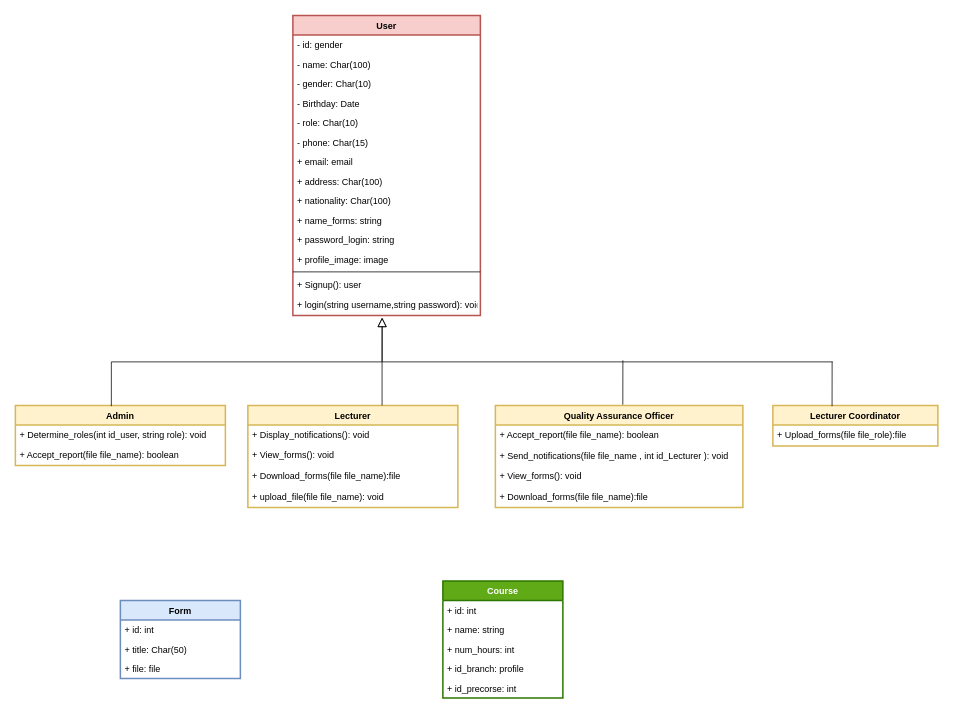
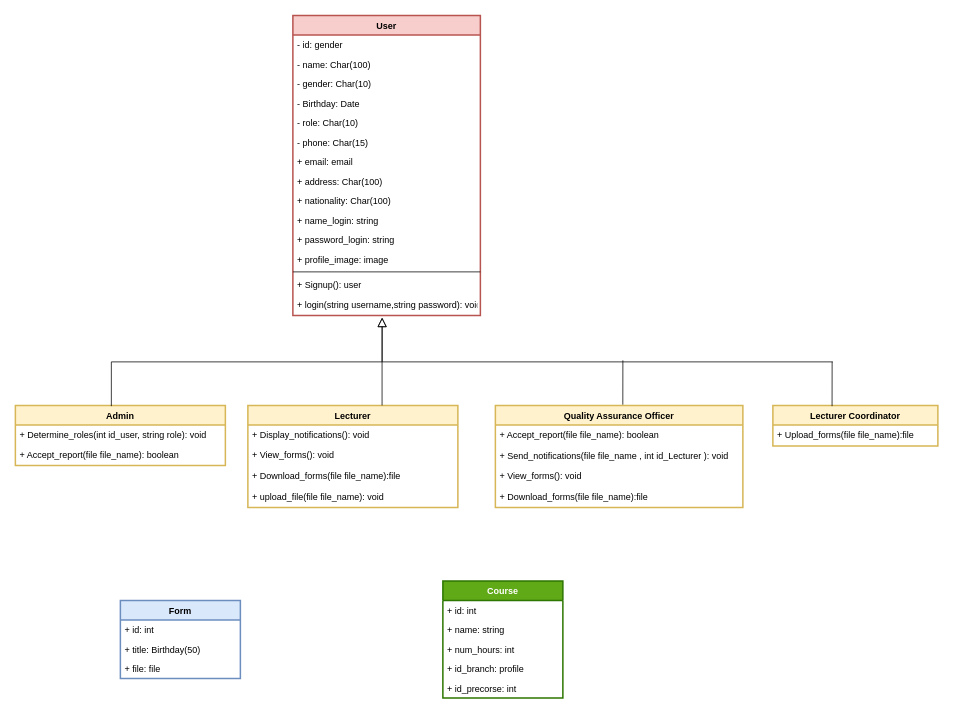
- <mxCell id="12" value="+ name_forms: string" style="text;strokeColor=none;fillColor=none;align=left;verticalAlign=top;spacingLeft=4;spacingRight=4;overflow=hidden;rotatable=0;points=[[0,0.5],[1,0.5]];portConstraint=eastwest;" vertex="1" parent="2"><mxGeometry y="260" width="250" height="26" as="geometry" /></mxCell>
+ <mxCell id="12" value="+ name_login: string" style="text;strokeColor=none;fillColor=none;align=left;verticalAlign=top;spacingLeft=4;spacingRight=4;overflow=hidden;rotatable=0;points=[[0,0.5],[1,0.5]];portConstraint=eastwest;" vertex="1" parent="2"><mxGeometry y="260" width="250" height="26" as="geometry" /></mxCell>
- <mxCell id="36" value="+ Upload_forms(file file_role):file&#10;" style="text;strokeColor=none;fillColor=none;align=left;verticalAlign=top;spacingLeft=4;spacingRight=4;overflow=hidden;rotatable=0;points=[[0,0.5],[1,0.5]];portConstraint=eastwest;" vertex="1" parent="35"><mxGeometry y="26" width="220" height="28" as="geometry" /></mxCell>
+ <mxCell id="36" value="+ Upload_forms(file file_name):file&#10;" style="text;strokeColor=none;fillColor=none;align=left;verticalAlign=top;spacingLeft=4;spacingRight=4;overflow=hidden;rotatable=0;points=[[0,0.5],[1,0.5]];portConstraint=eastwest;" vertex="1" parent="35"><mxGeometry y="26" width="220" height="28" as="geometry" /></mxCell>
- <mxCell id="23" value="+ title: Char(50)" style="text;strokeColor=none;fillColor=none;align=left;verticalAlign=top;spacingLeft=4;spacingRight=4;overflow=hidden;rotatable=0;points=[[0,0.5],[1,0.5]];portConstraint=eastwest;" vertex="1" parent="21"><mxGeometry y="52" width="160" height="26" as="geometry" /></mxCell>
+ <mxCell id="23" value="+ title: Birthday(50)" style="text;strokeColor=none;fillColor=none;align=left;verticalAlign=top;spacingLeft=4;spacingRight=4;overflow=hidden;rotatable=0;points=[[0,0.5],[1,0.5]];portConstraint=eastwest;" vertex="1" parent="21"><mxGeometry y="52" width="160" height="26" as="geometry" /></mxCell>
